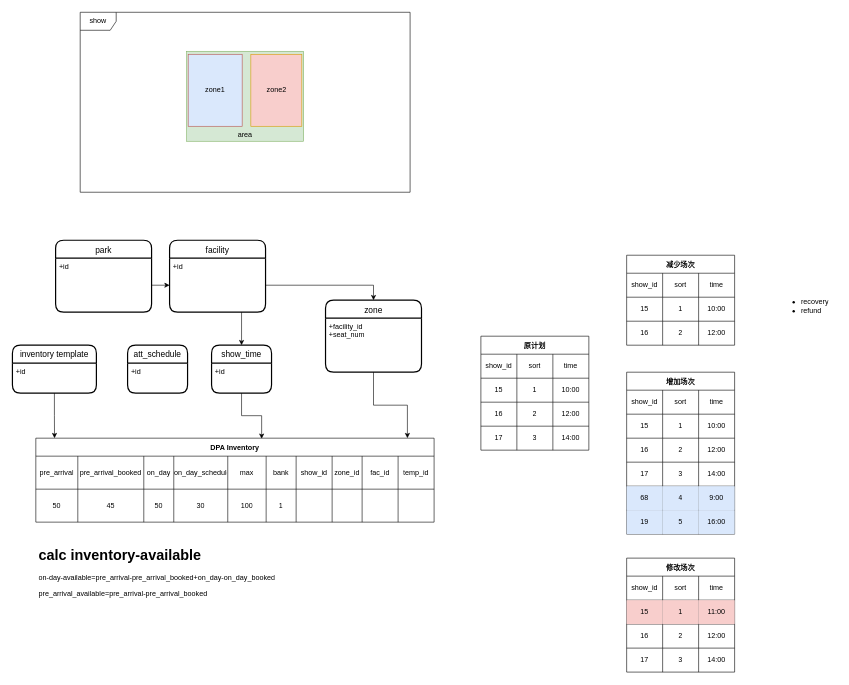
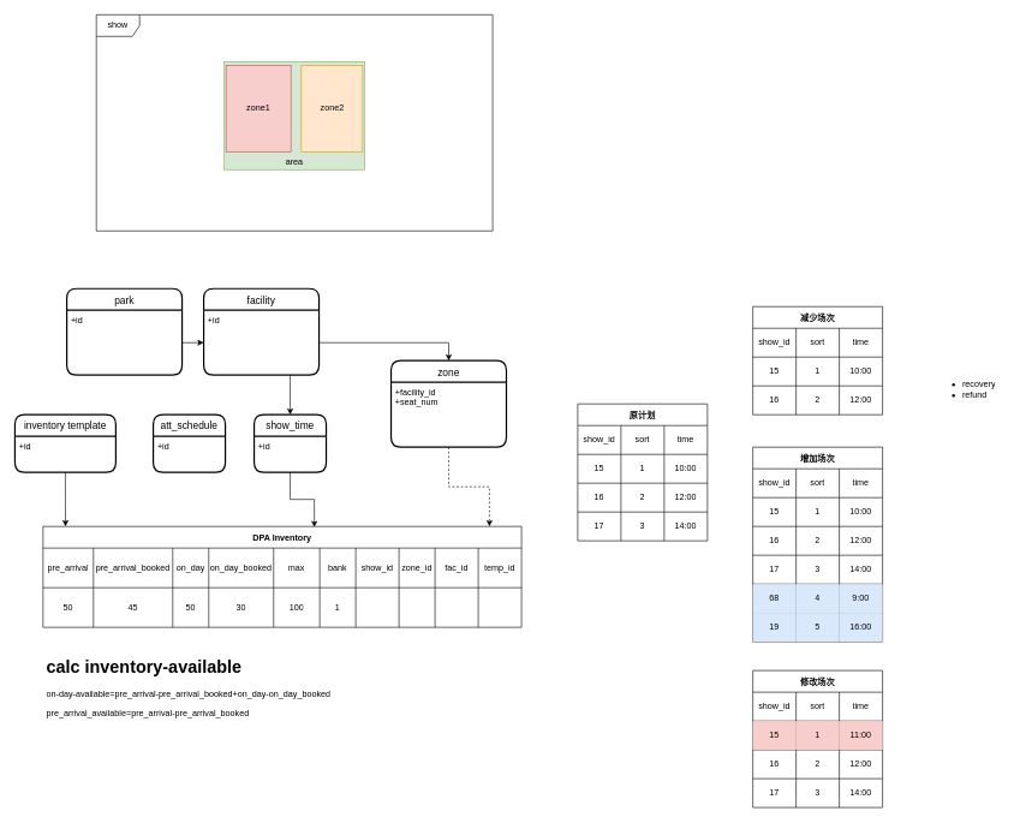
- <mxCell id="4" value="zone1" style="rounded=0;whiteSpace=wrap;html=1;fillColor=#dae8fc;strokeColor=#b85450;" parent="1" vertex="1"><mxGeometry x="313" y="90" width="90" height="120" as="geometry" /></mxCell>
+ <mxCell id="4" value="zone1" style="rounded=0;whiteSpace=wrap;html=1;fillColor=#f8cecc;strokeColor=#b85450;" parent="1" vertex="1"><mxGeometry x="313" y="90" width="90" height="120" as="geometry" /></mxCell>
- <mxCell id="5" value="zone2" style="rounded=0;whiteSpace=wrap;html=1;fillColor=#f8cecc;strokeColor=#d79b00;" parent="1" vertex="1"><mxGeometry x="417.5" y="90" width="85" height="120" as="geometry" /></mxCell>
+ <mxCell id="5" value="zone2" style="rounded=0;whiteSpace=wrap;html=1;fillColor=#ffe6cc;strokeColor=#d79b00;" parent="1" vertex="1"><mxGeometry x="417.5" y="90" width="85" height="120" as="geometry" /></mxCell>
- <mxCell id="104" value="&lt;ul&gt;&lt;li&gt;recovery&lt;/li&gt;&lt;li&gt;refund&lt;/li&gt;&lt;/ul&gt;" style="text;strokeColor=none;fillColor=none;html=1;whiteSpace=wrap;verticalAlign=middle;overflow=hidden;" vertex="1" parent="1"><mxGeometry x="1293" y="470" width="100" height="80" as="geometry" /></mxCell>
+ <mxCell id="104" value="&lt;ul&gt;&lt;li&gt;recovery&lt;/li&gt;&lt;li&gt;refund&lt;/li&gt;&lt;/ul&gt;" style="text;strokeColor=none;fillColor=none;html=1;whiteSpace=wrap;verticalAlign=middle;overflow=hidden;" vertex="1" parent="1"><mxGeometry x="1293" y="500" width="100" height="80" as="geometry" /></mxCell>
- <mxCell id="48" style="edgeStyle=orthogonalEdgeStyle;rounded=0;orthogonalLoop=1;jettySize=auto;html=1;exitX=0.5;exitY=1;exitDx=0;exitDy=0;entryX=0.933;entryY=0;entryDx=0;entryDy=0;entryPerimeter=0;" edge="1" parent="1" source="8" target="9"><mxGeometry relative="1" as="geometry" /></mxCell>
+ <mxCell id="48" style="edgeStyle=orthogonalEdgeStyle;rounded=0;orthogonalLoop=1;jettySize=auto;html=1;exitX=0.5;exitY=1;exitDx=0;exitDy=0;entryX=0.933;entryY=0;entryDx=0;entryDy=0;entryPerimeter=0;dashed=1;" edge="1" parent="1" source="8" target="9"><mxGeometry relative="1" as="geometry" /></mxCell>
- <mxCell id="14" value="on_day_schedule" style="shape=partialRectangle;html=1;whiteSpace=wrap;connectable=0;fillColor=none;top=0;left=0;bottom=0;right=0;overflow=hidden;" parent="10" vertex="1"><mxGeometry x="230" width="90" height="55" as="geometry"><mxRectangle width="90" height="55" as="alternateBounds" /></mxGeometry></mxCell>
+ <mxCell id="14" value="on_day_booked" style="shape=partialRectangle;html=1;whiteSpace=wrap;connectable=0;fillColor=none;top=0;left=0;bottom=0;right=0;overflow=hidden;" parent="10" vertex="1"><mxGeometry x="230" width="90" height="55" as="geometry"><mxRectangle width="90" height="55" as="alternateBounds" /></mxGeometry></mxCell>
